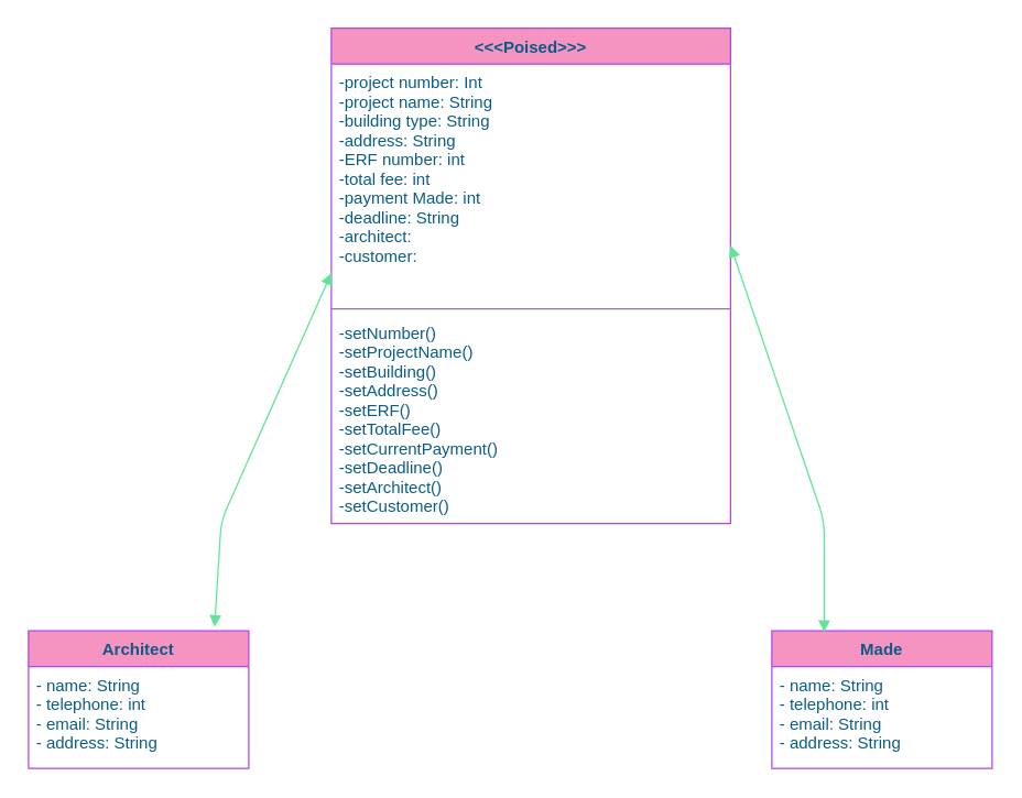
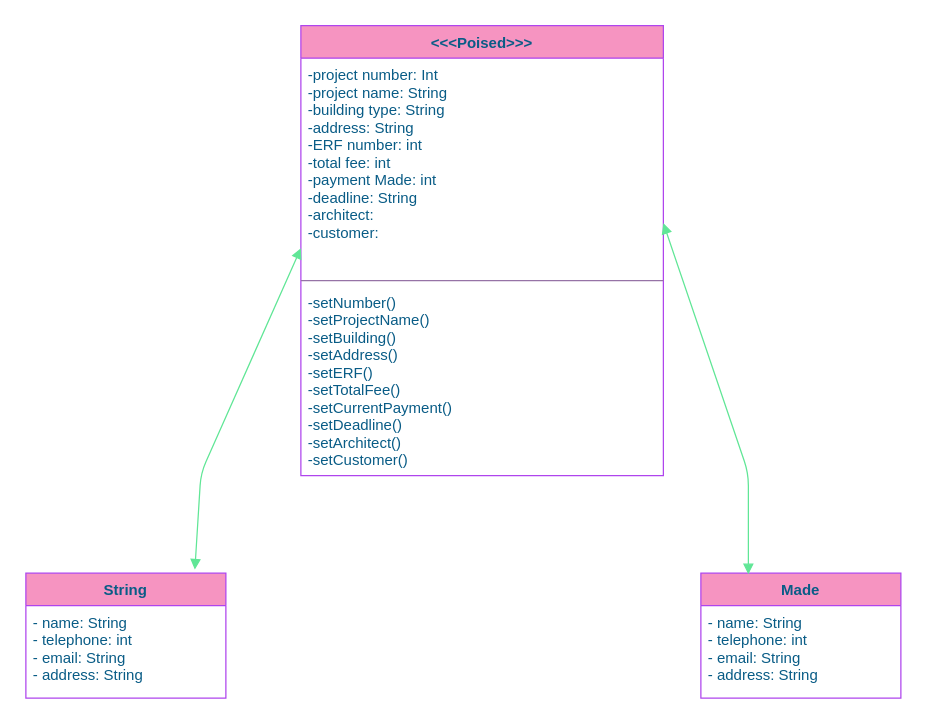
- <mxCell id="8" value="Architect" style="swimlane;fontStyle=1;align=center;verticalAlign=top;childLayout=stackLayout;horizontal=1;startSize=26;horizontalStack=0;resizeParent=1;resizeParentMax=0;resizeLast=0;collapsible=1;marginBottom=0;fillColor=#F694C1;strokeColor=#AF45ED;fontColor=#095C86;" vertex="1" parent="1"><mxGeometry x="20" y="458" width="160" height="100" as="geometry" /></mxCell>
+ <mxCell id="8" value="String" style="swimlane;fontStyle=1;align=center;verticalAlign=top;childLayout=stackLayout;horizontal=1;startSize=26;horizontalStack=0;resizeParent=1;resizeParentMax=0;resizeLast=0;collapsible=1;marginBottom=0;fillColor=#F694C1;strokeColor=#AF45ED;fontColor=#095C86;" vertex="1" parent="1"><mxGeometry x="20" y="458" width="160" height="100" as="geometry" /></mxCell>
